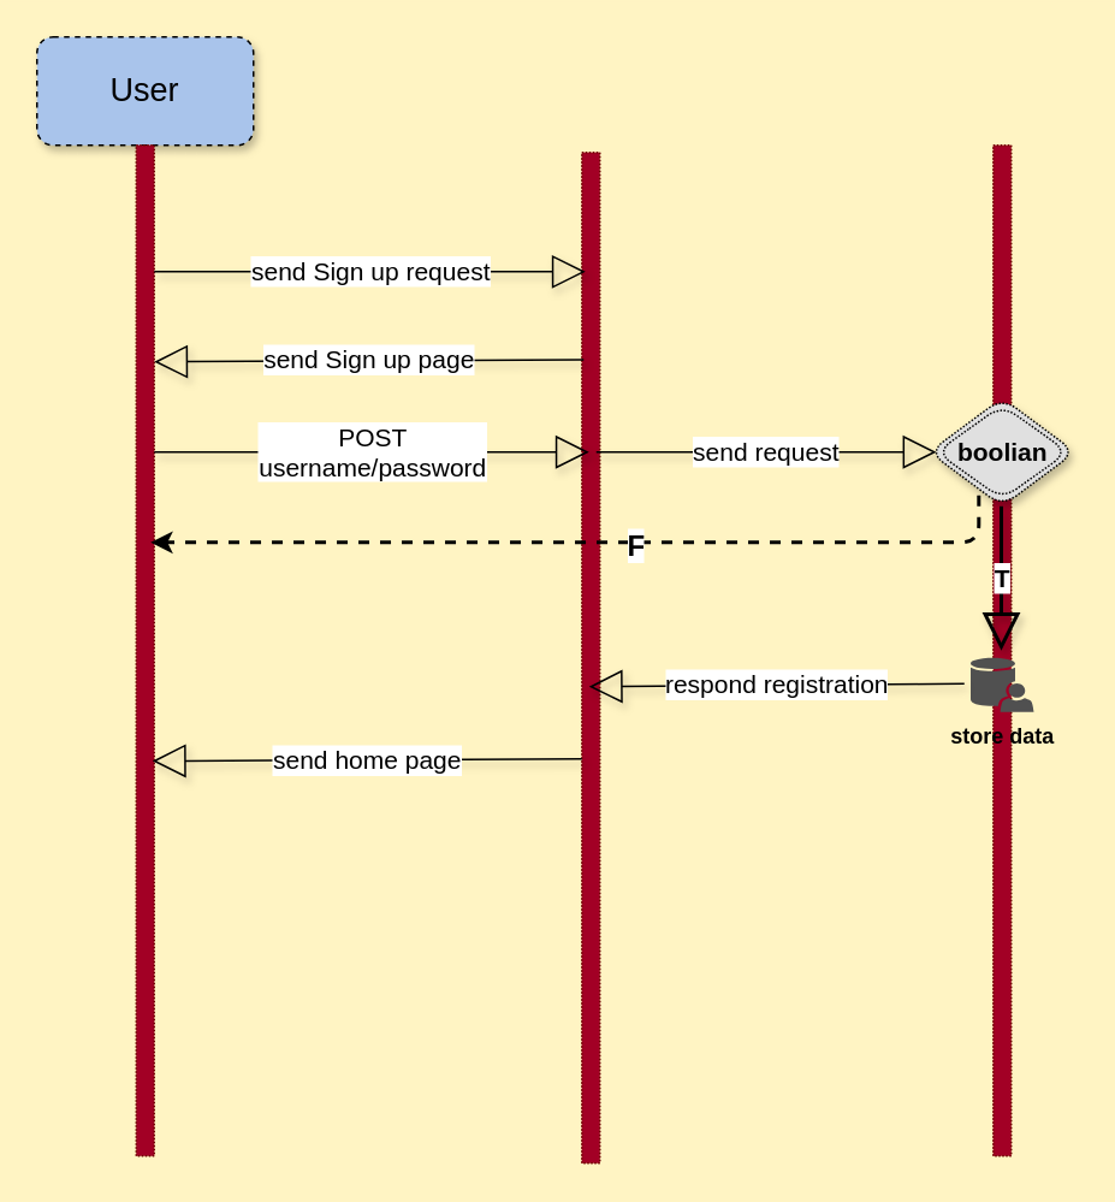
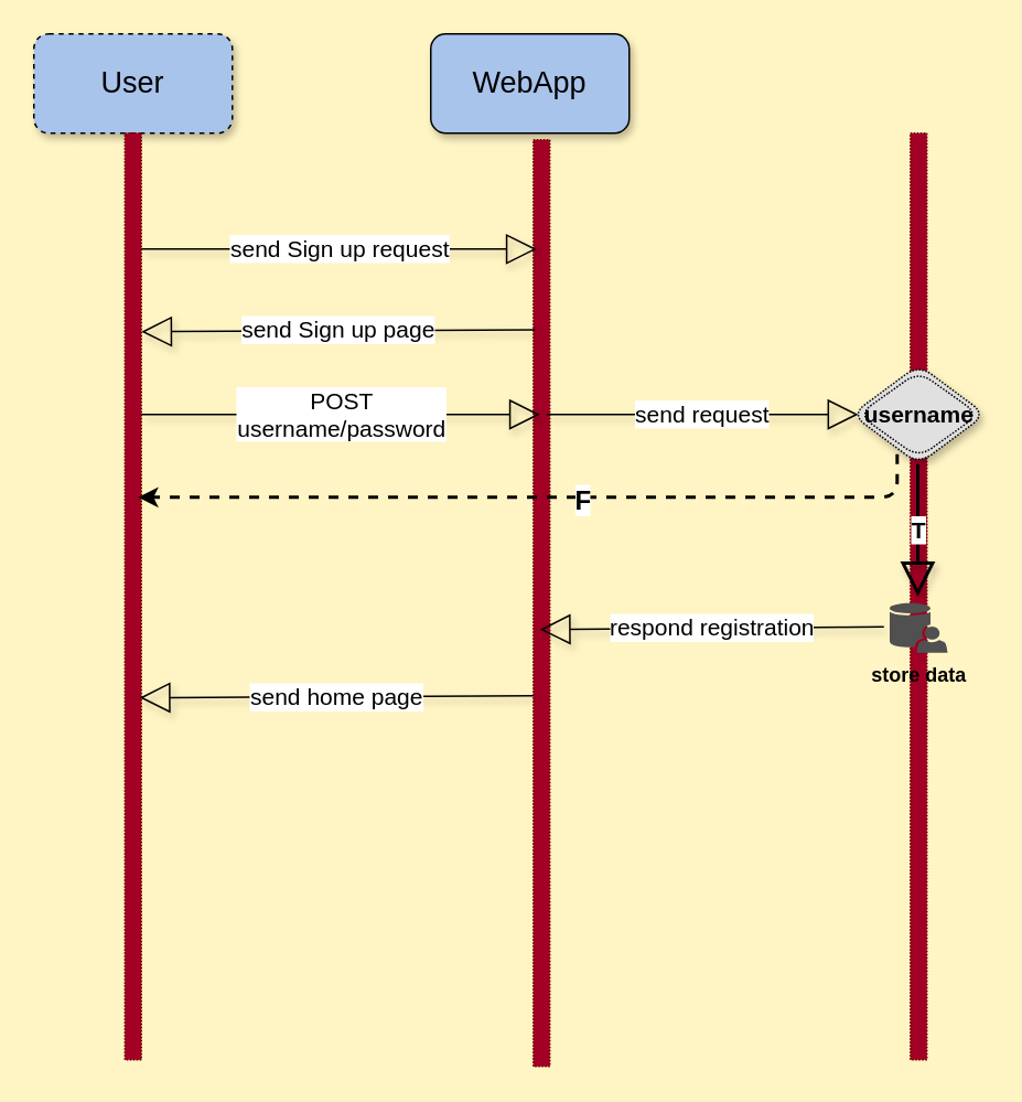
+ <mxCell id="3" value="&lt;font style=&quot;font-size: 18px;&quot;&gt;WebApp&lt;/font&gt;" style="rounded=1;whiteSpace=wrap;html=1;fillColor=#A9C4EB;shadow=1;fontSize=18;" parent="1" vertex="1"><mxGeometry x="260" y="20" width="120" height="60" as="geometry" /></mxCell>
- <mxCell id="11" value="&lt;b&gt;&lt;font style=&quot;font-size: 14px&quot;&gt;boolian&lt;/font&gt;&lt;/b&gt;" style="shape=rhombus;double=1;perimeter=rhombusPerimeter;whiteSpace=wrap;html=1;align=center;rounded=1;shadow=1;glass=0;dashed=1;dashPattern=1 1;comic=0;fillColor=#E0E0E0;" parent="1" vertex="1"><mxGeometry x="514.5" y="220" width="81" height="60" as="geometry" /></mxCell>
+ <mxCell id="11" value="&lt;b&gt;&lt;font style=&quot;font-size: 14px&quot;&gt;username&lt;/font&gt;&lt;/b&gt;" style="shape=rhombus;double=1;perimeter=rhombusPerimeter;whiteSpace=wrap;html=1;align=center;rounded=1;shadow=1;glass=0;dashed=1;dashPattern=1 1;comic=0;fillColor=#E0E0E0;" parent="1" vertex="1"><mxGeometry x="514.5" y="220" width="81" height="60" as="geometry" /></mxCell>
